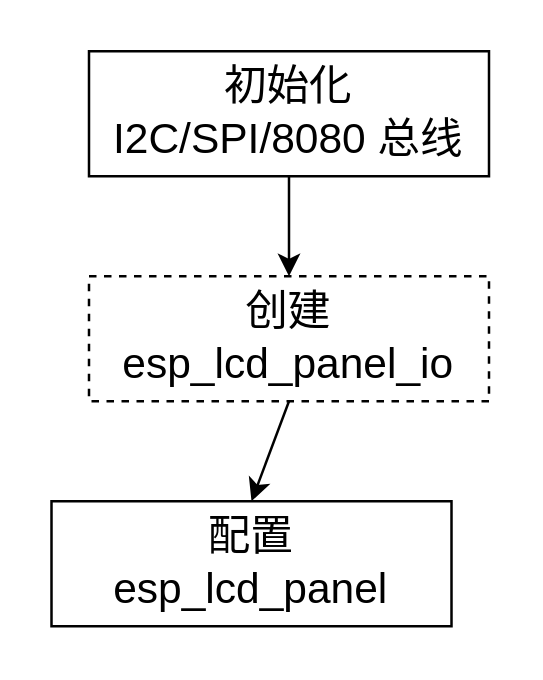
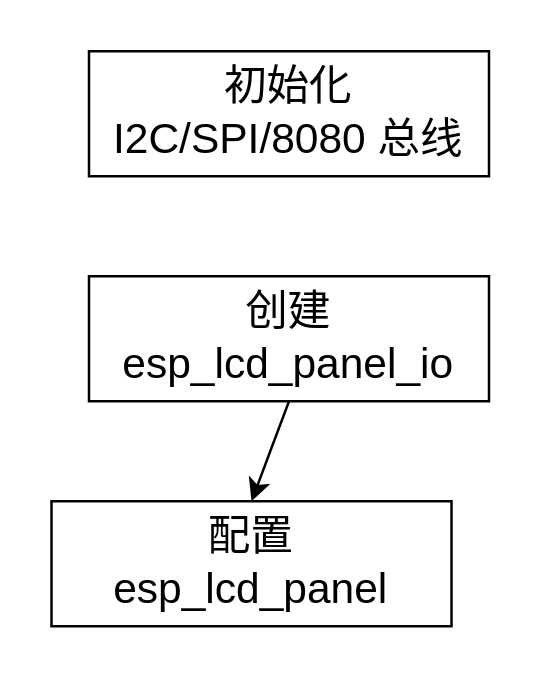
- <mxCell id="2" style="edgeStyle=none;html=1;exitX=0.5;exitY=1;exitDx=0;exitDy=0;entryX=0.5;entryY=0;entryDx=0;entryDy=0;strokeColor=#000000;" edge="1" parent="1" source="3" target="5"><mxGeometry relative="1" as="geometry" /></mxCell>
- <mxCell id="5" value="创建 esp_lcd_panel_io" style="whiteSpace=wrap;html=1;fillColor=#FFFFFF;fontColor=#000000;strokeColor=#000000;fontSize=17;dashed=1;" vertex="1" parent="1"><mxGeometry x="35" y="110" width="160" height="50" as="geometry" /></mxCell>
+ <mxCell id="5" value="创建 esp_lcd_panel_io" style="whiteSpace=wrap;html=1;fillColor=#FFFFFF;fontColor=#000000;strokeColor=#000000;fontSize=17;" vertex="1" parent="1"><mxGeometry x="35" y="110" width="160" height="50" as="geometry" /></mxCell>
